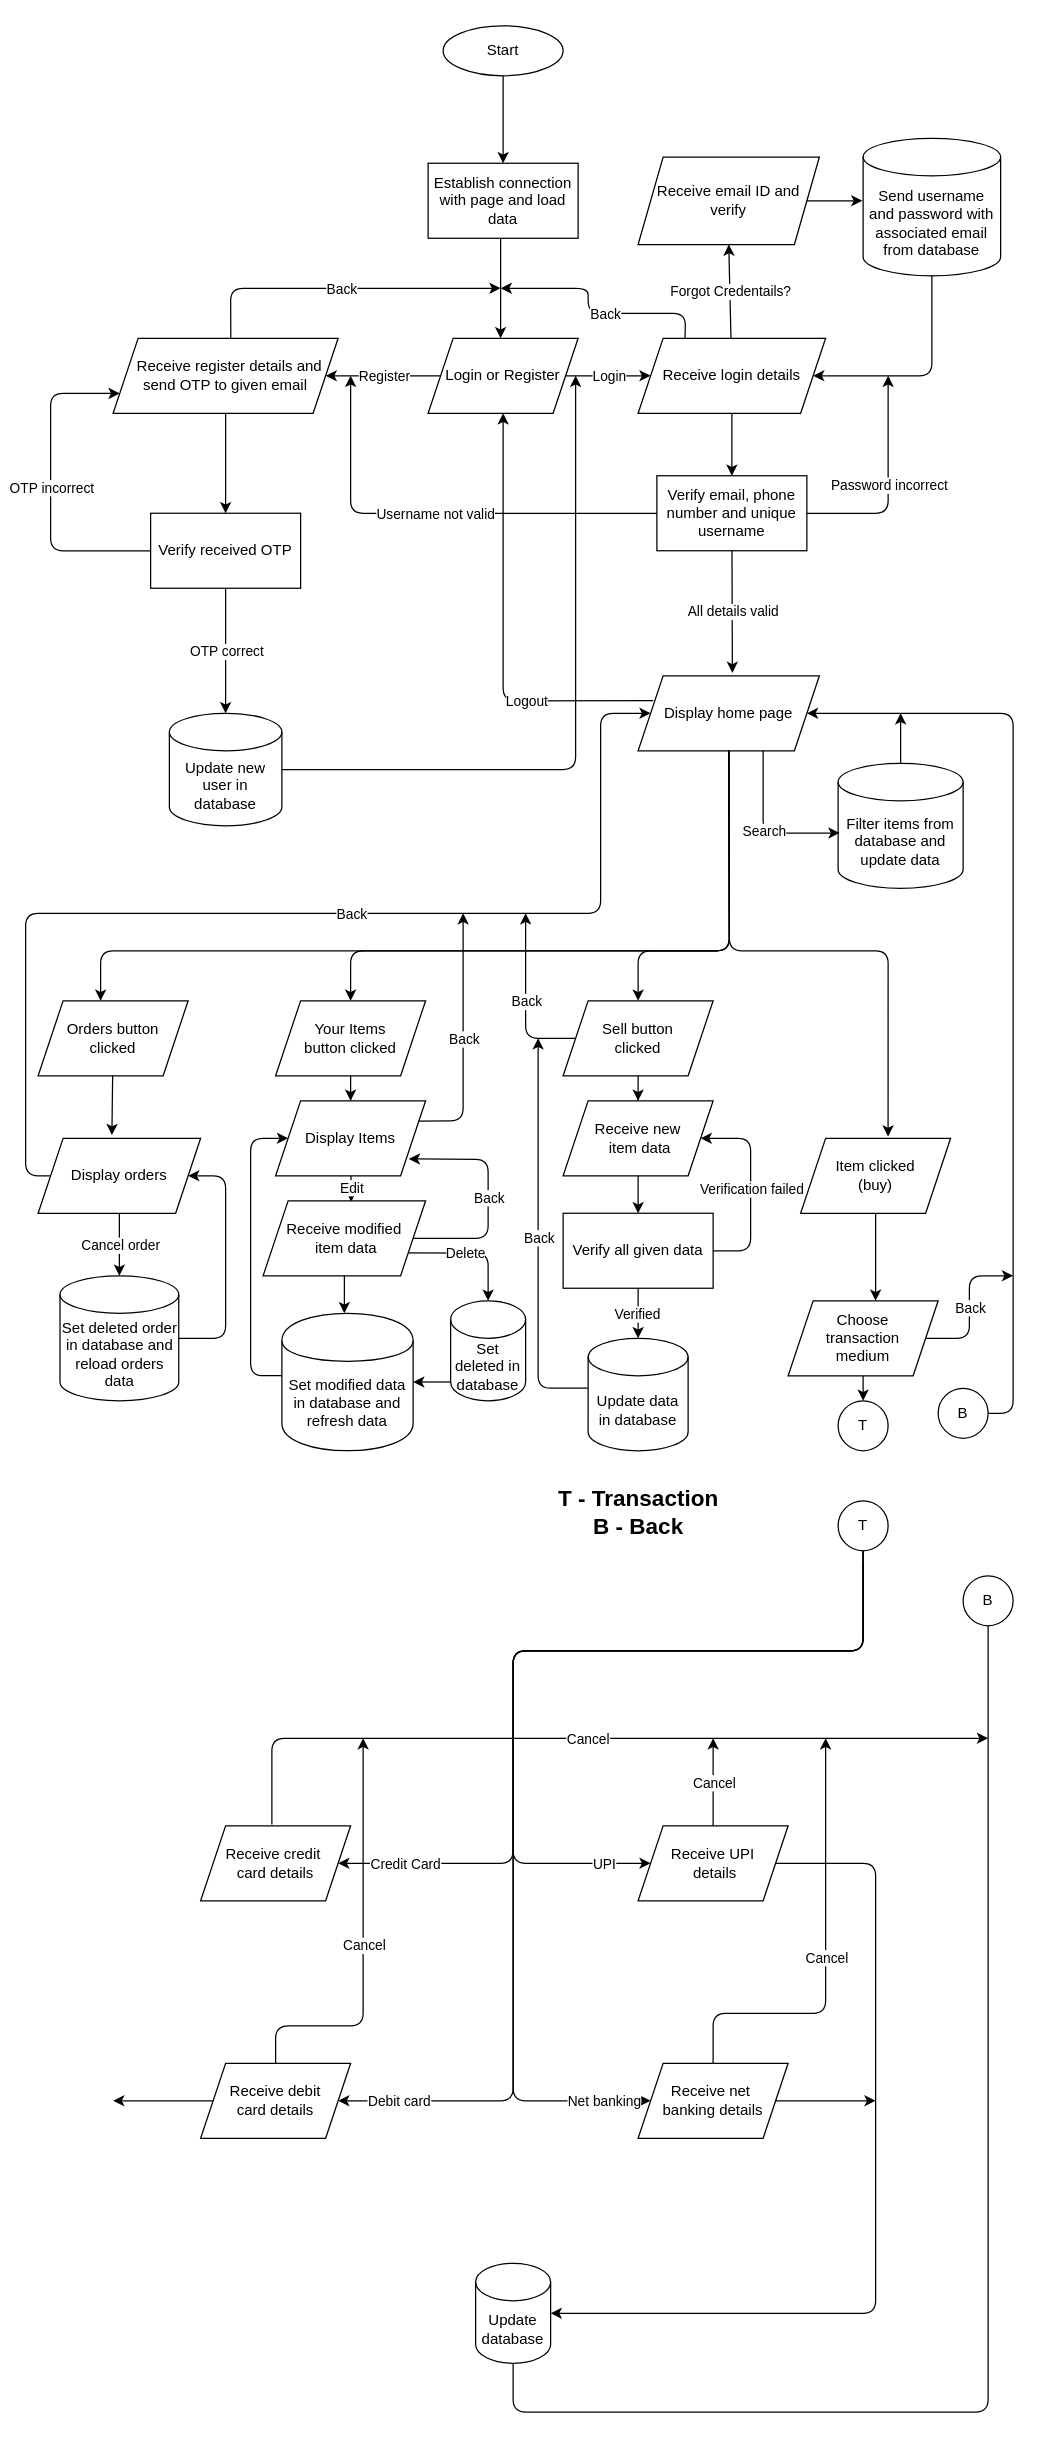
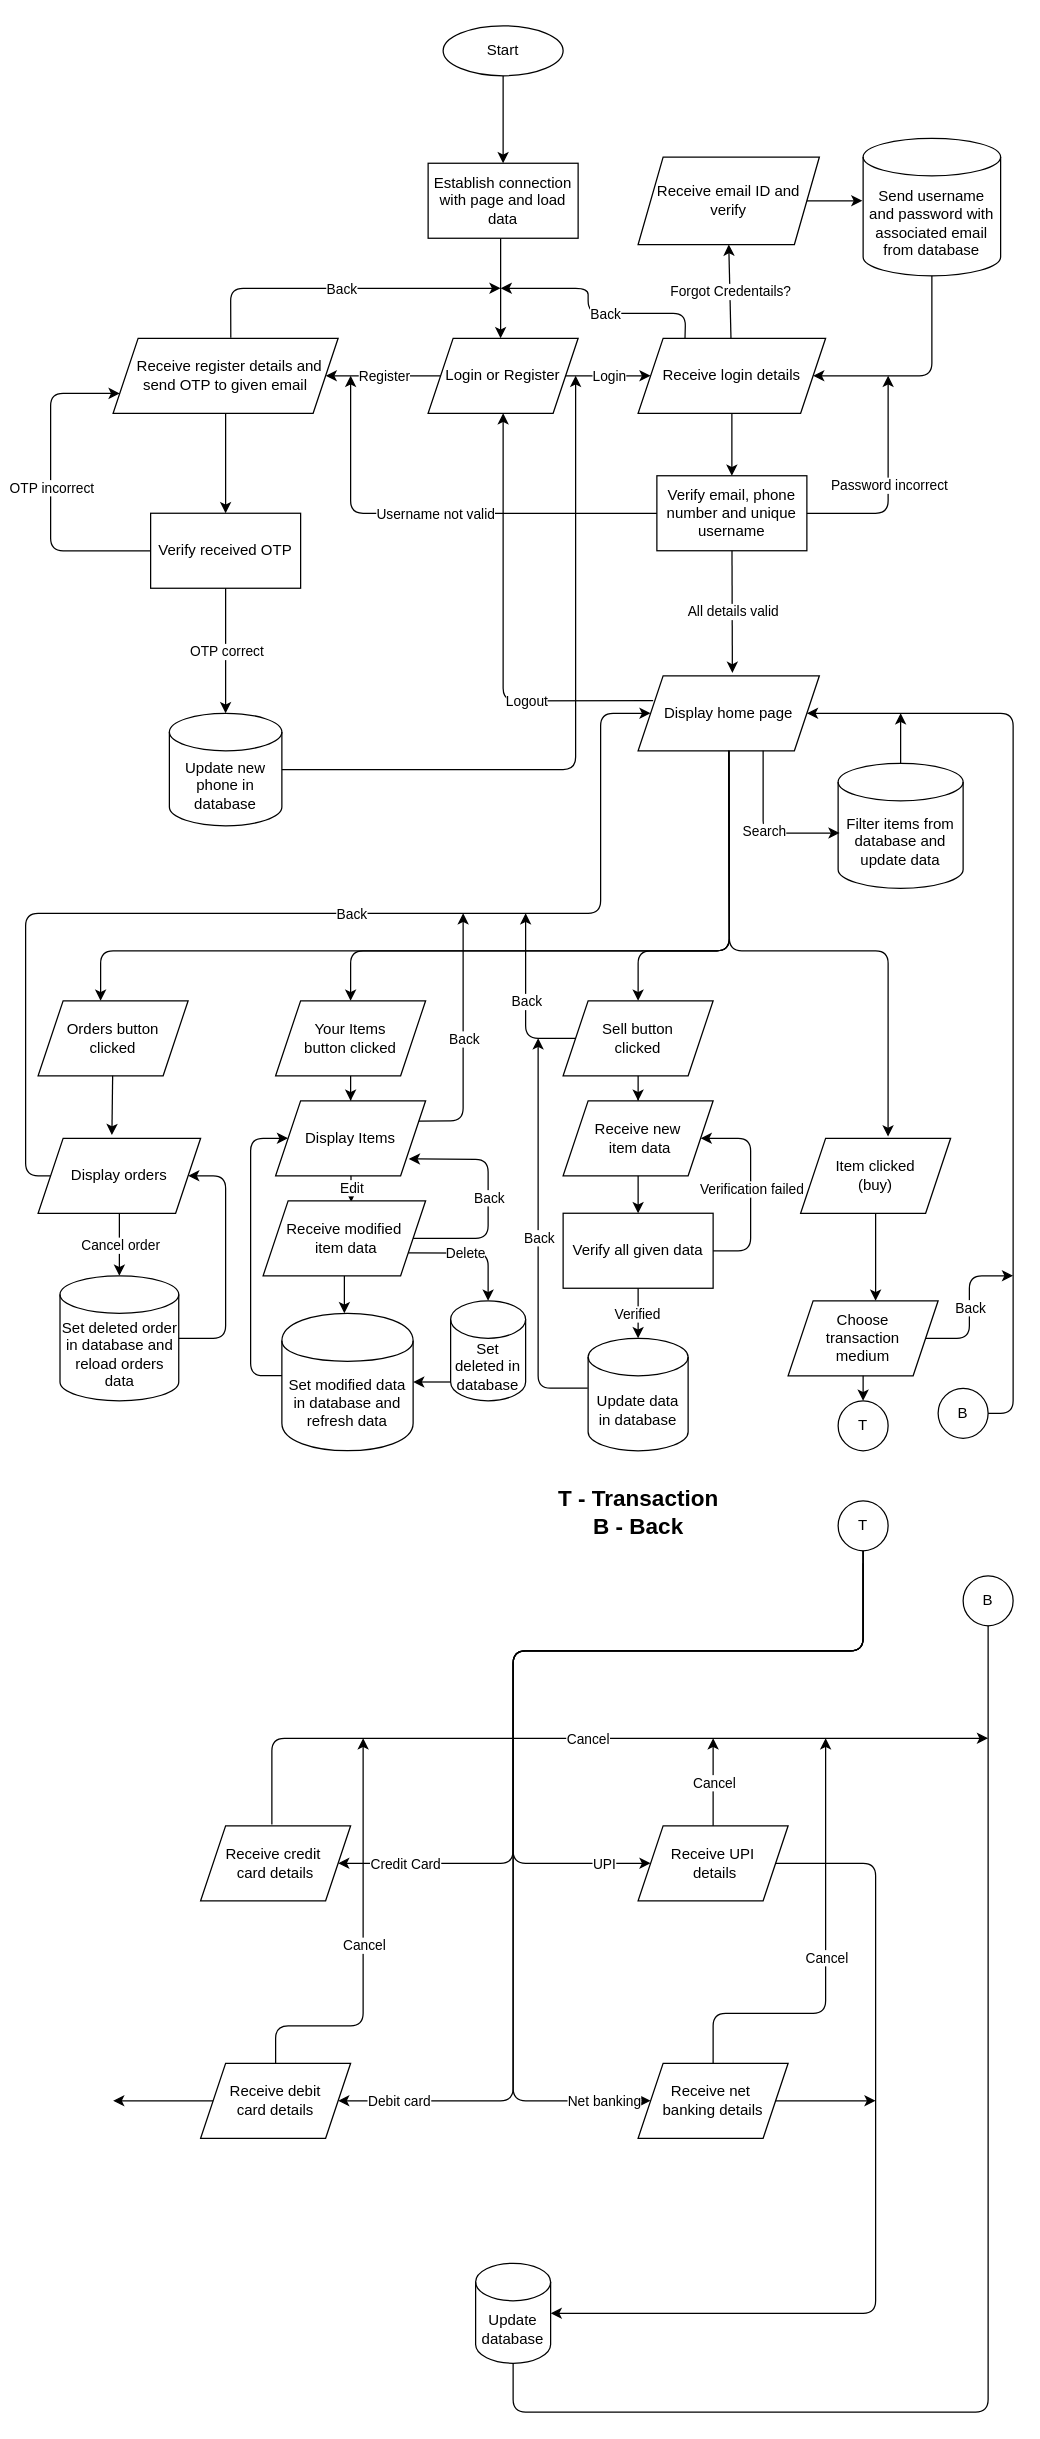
- <mxCell id="31" value="Update new user in database" style="shape=cylinder3;whiteSpace=wrap;html=1;boundedLbl=1;backgroundOutline=1;size=15;" parent="1" vertex="1"><mxGeometry x="135" y="570" width="90" height="90" as="geometry" /></mxCell>
+ <mxCell id="31" value="Update new phone in database" style="shape=cylinder3;whiteSpace=wrap;html=1;boundedLbl=1;backgroundOutline=1;size=15;" parent="1" vertex="1"><mxGeometry x="135" y="570" width="90" height="90" as="geometry" /></mxCell>
